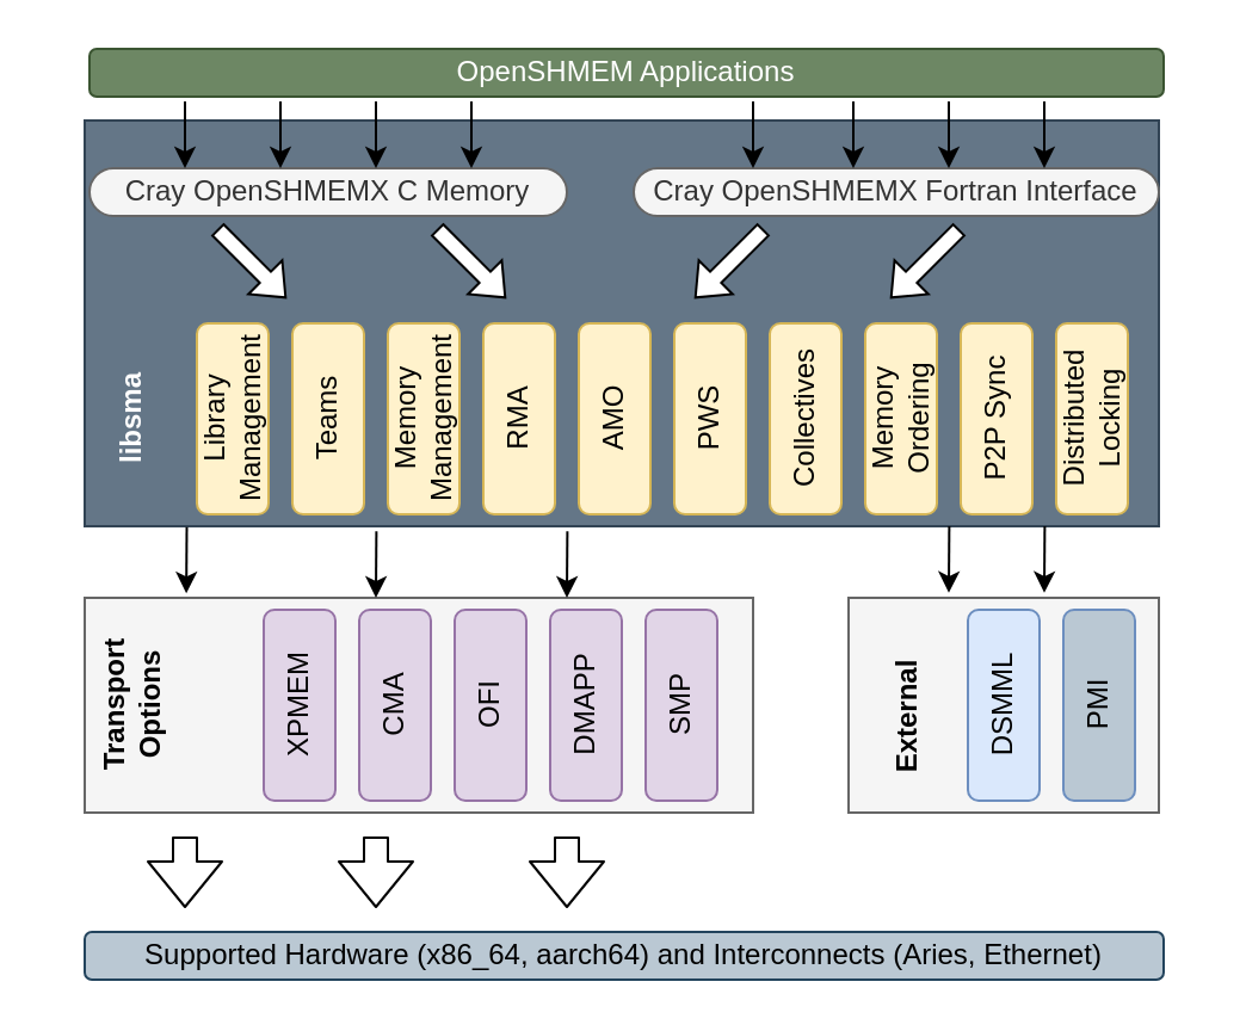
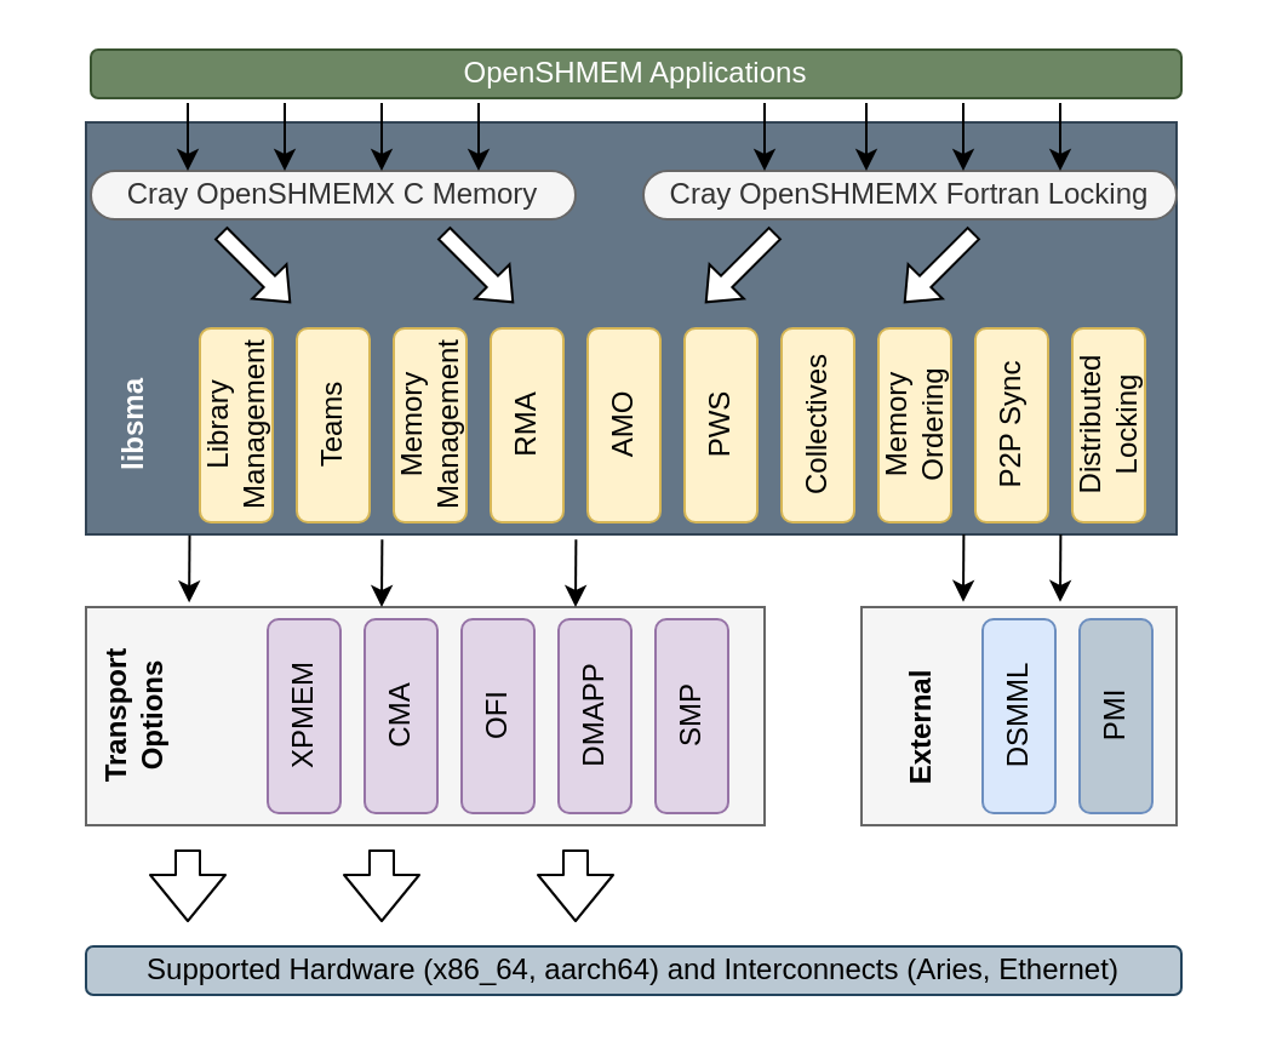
- <mxCell id="28" value="Cray OpenSHMEMX Fortran Interface" style="rounded=1;whiteSpace=wrap;html=1;fillColor=#f5f5f5;strokeColor=#666666;fontColor=#333333;arcSize=50;" vertex="1" parent="1"><mxGeometry x="265" y="70" width="220" height="20" as="geometry" /></mxCell>
+ <mxCell id="28" value="Cray OpenSHMEMX Fortran Locking" style="rounded=1;whiteSpace=wrap;html=1;fillColor=#f5f5f5;strokeColor=#666666;fontColor=#333333;arcSize=50;" vertex="1" parent="1"><mxGeometry x="265" y="70" width="220" height="20" as="geometry" /></mxCell>
